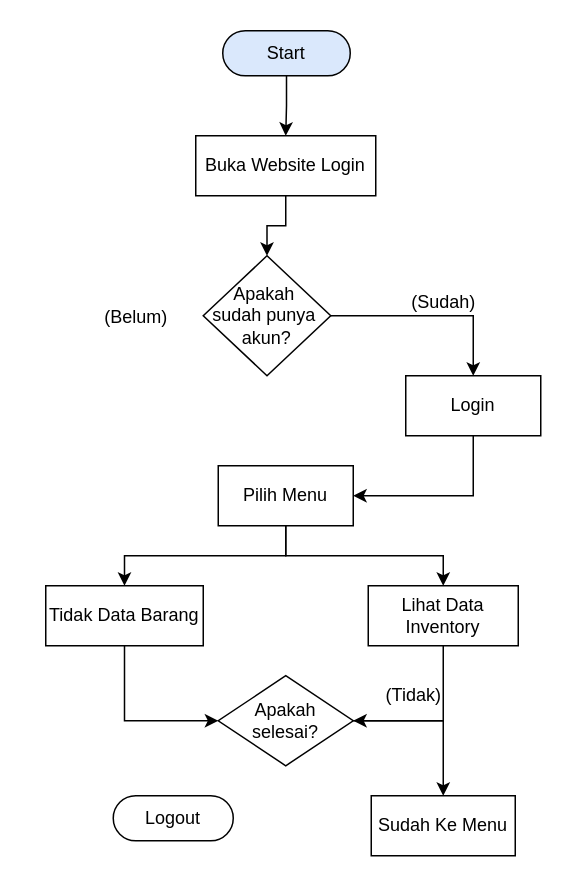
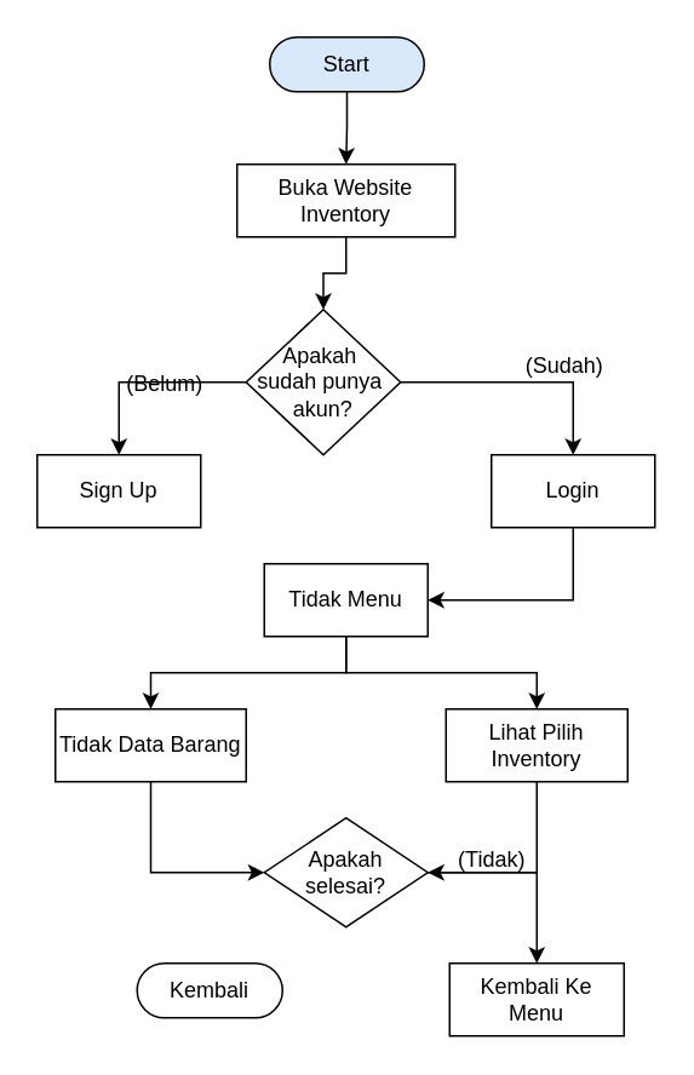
- <mxCell id="5" value="Buka Website Login" style="rounded=1;whiteSpace=wrap;html=1;arcSize=0;" vertex="1" parent="1"><mxGeometry x="130" y="90" width="120" height="40" as="geometry" /></mxCell>
+ <mxCell id="5" value="Buka Website Inventory" style="rounded=1;whiteSpace=wrap;html=1;arcSize=0;" vertex="1" parent="1"><mxGeometry x="130" y="90" width="120" height="40" as="geometry" /></mxCell>
- <mxCell id="15" value="(Sudah)" style="text;html=1;align=center;verticalAlign=middle;resizable=0;points=[];autosize=1;strokeColor=none;fillColor=none;" vertex="1" parent="1"><mxGeometry x="260" y="186" width="70" height="30" as="geometry" /></mxCell>
+ <mxCell id="15" value="(Sudah)" style="text;html=1;align=center;verticalAlign=middle;resizable=0;points=[];autosize=1;strokeColor=none;fillColor=none;" vertex="1" parent="1"><mxGeometry x="275" y="186" width="70" height="30" as="geometry" /></mxCell>
+ <mxCell id="7" value="" style="edgeStyle=orthogonalEdgeStyle;rounded=0;orthogonalLoop=1;jettySize=auto;html=1;entryX=0.5;entryY=0;entryDx=0;entryDy=0;" edge="1" parent="1" source="8" target="11"><mxGeometry relative="1" as="geometry" /></mxCell>
+ <mxCell id="11" value="Sign Up" style="whiteSpace=wrap;html=1;rounded=1;arcSize=0;" vertex="1" parent="1"><mxGeometry x="20" y="250" width="90" height="40" as="geometry" /></mxCell>
- <mxCell id="14" value="Pilih Menu" style="whiteSpace=wrap;html=1;rounded=1;arcSize=0;" vertex="1" parent="1"><mxGeometry x="145" y="310" width="90" height="40" as="geometry" /></mxCell>
+ <mxCell id="14" value="Tidak Menu" style="whiteSpace=wrap;html=1;rounded=1;arcSize=0;" vertex="1" parent="1"><mxGeometry x="145" y="310" width="90" height="40" as="geometry" /></mxCell>
- <mxCell id="18" value="Lihat Data Inventory" style="whiteSpace=wrap;html=1;rounded=1;arcSize=0;" vertex="1" parent="1"><mxGeometry x="245" y="390" width="100" height="40" as="geometry" /></mxCell>
+ <mxCell id="18" value="Lihat Pilih Inventory" style="whiteSpace=wrap;html=1;rounded=1;arcSize=0;" vertex="1" parent="1"><mxGeometry x="245" y="390" width="100" height="40" as="geometry" /></mxCell>
- <mxCell id="23" value="(Tidak)" style="text;html=1;align=center;verticalAlign=middle;resizable=0;points=[];autosize=1;strokeColor=none;fillColor=none;" vertex="1" parent="1"><mxGeometry x="245" y="448" width="60" height="30" as="geometry" /></mxCell>
+ <mxCell id="23" value="(Tidak)" style="text;html=1;align=center;verticalAlign=middle;resizable=0;points=[];autosize=1;strokeColor=none;fillColor=none;" vertex="1" parent="1"><mxGeometry x="240" y="458" width="60" height="30" as="geometry" /></mxCell>
- <mxCell id="25" value="Logout" style="whiteSpace=wrap;html=1;rounded=1;arcSize=50;" vertex="1" parent="1"><mxGeometry x="75" y="530" width="80" height="30" as="geometry" /></mxCell>
+ <mxCell id="25" value="Kembali" style="whiteSpace=wrap;html=1;rounded=1;arcSize=50;" vertex="1" parent="1"><mxGeometry x="75" y="530" width="80" height="30" as="geometry" /></mxCell>
- <mxCell id="24" value="Sudah Ke Menu" style="whiteSpace=wrap;html=1;rounded=1;arcSize=0;" vertex="1" parent="1"><mxGeometry x="247" y="530" width="96" height="40" as="geometry" /></mxCell>
+ <mxCell id="24" value="Kembali Ke Menu" style="whiteSpace=wrap;html=1;rounded=1;arcSize=0;" vertex="1" parent="1"><mxGeometry x="247" y="530" width="96" height="40" as="geometry" /></mxCell>
